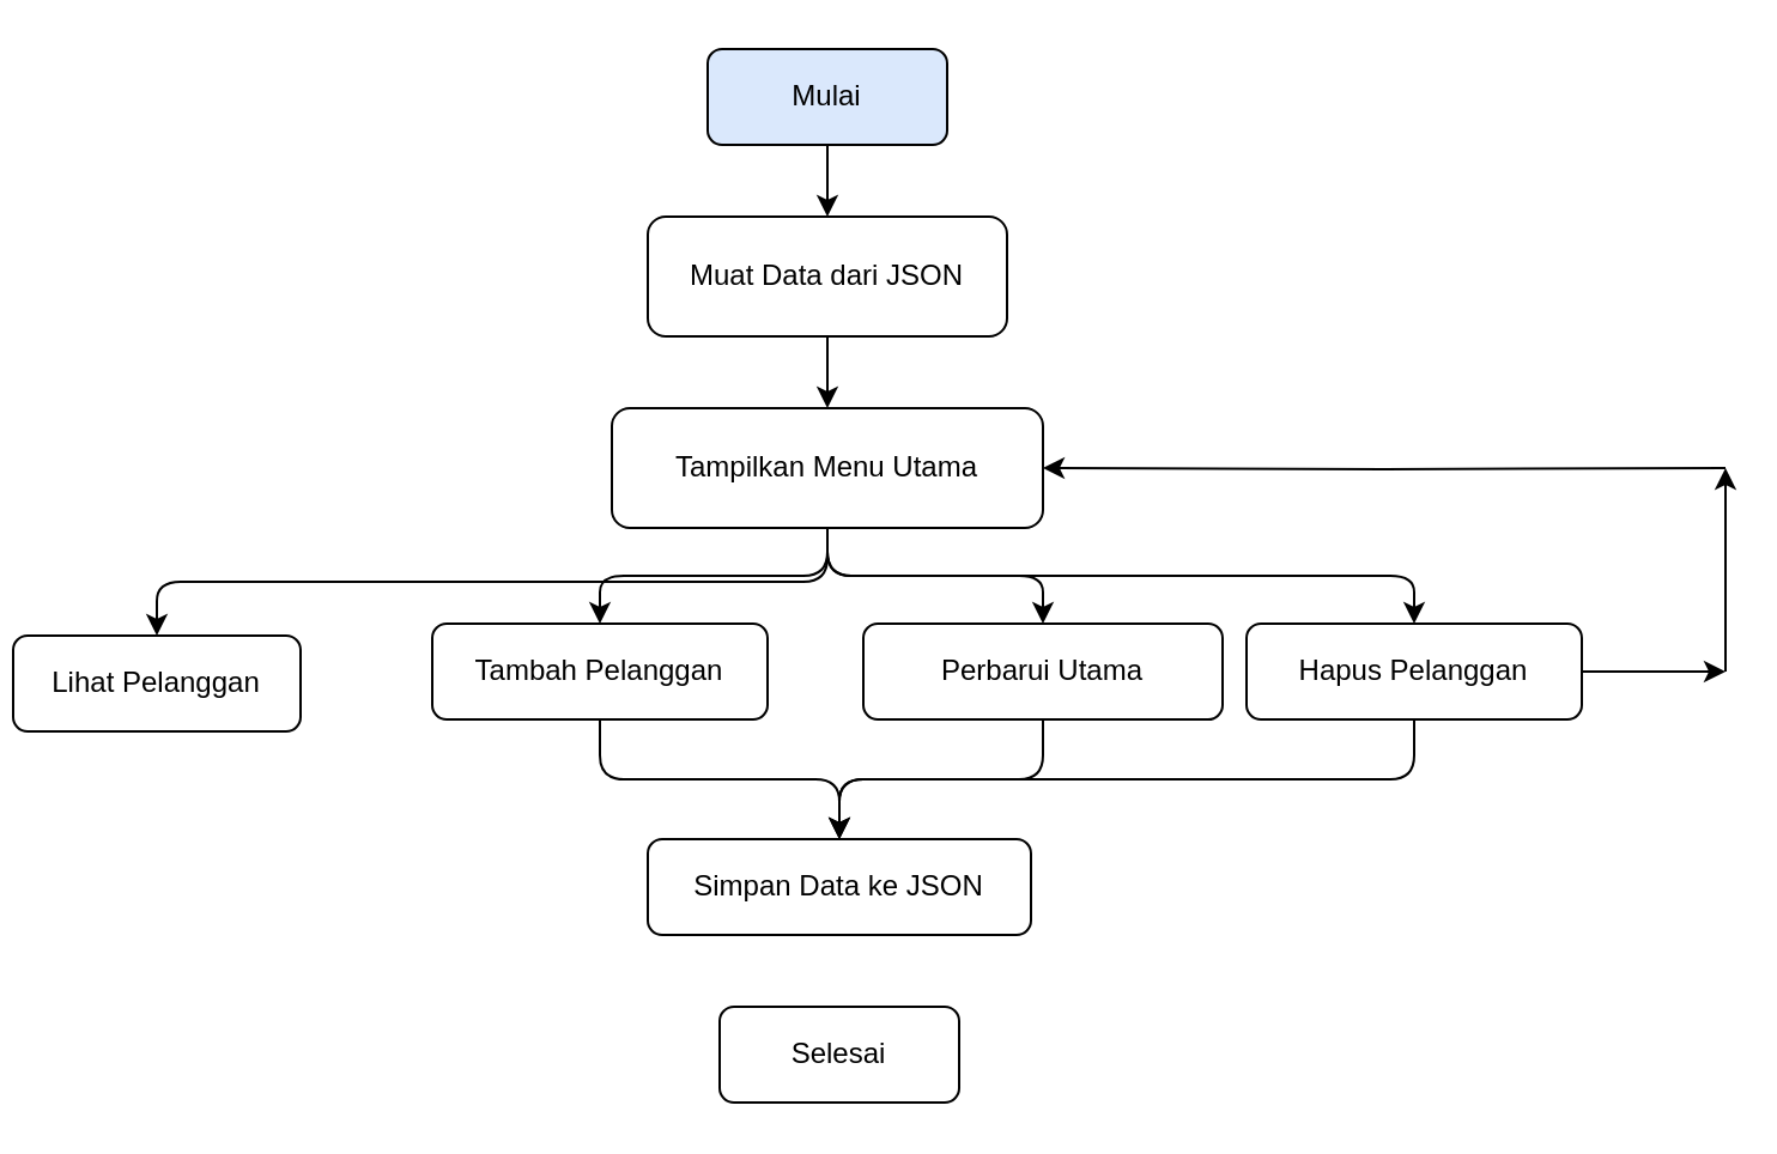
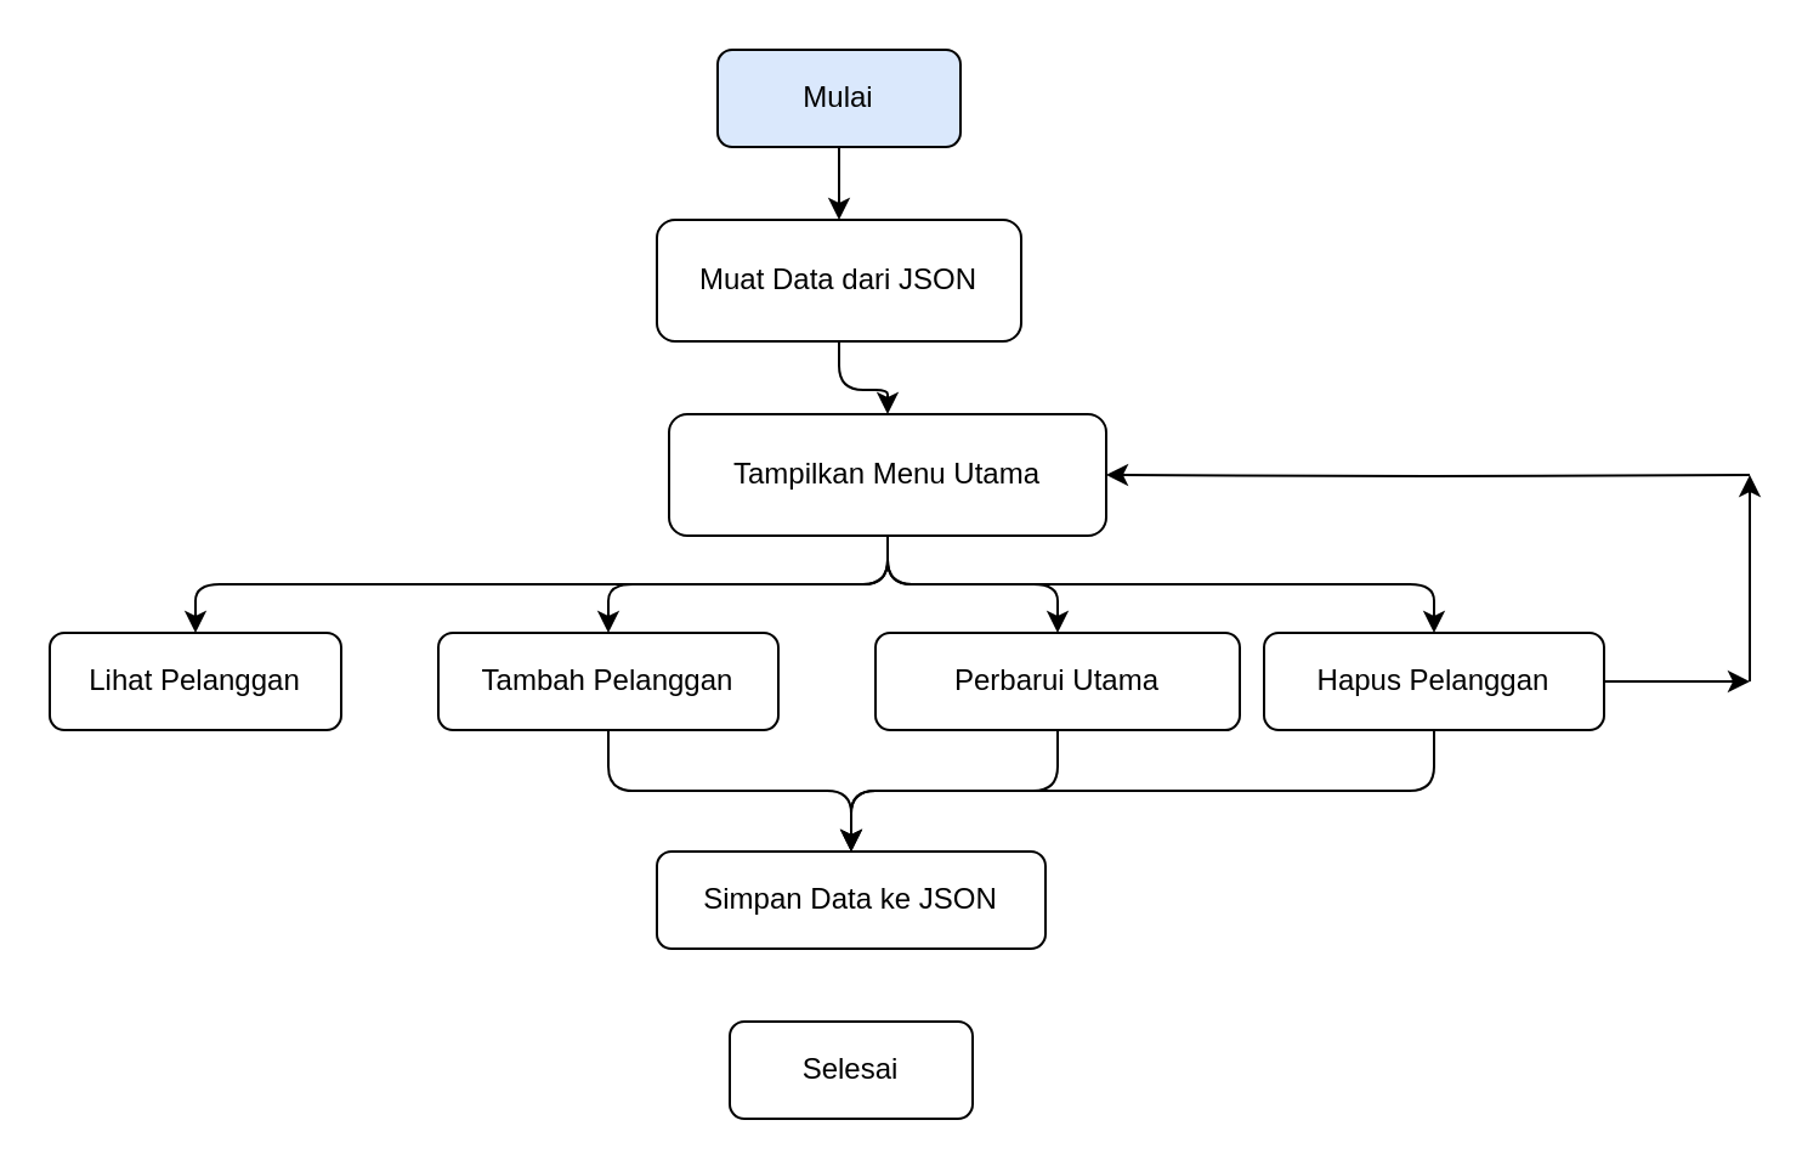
- <mxCell id="4" value="Tampilkan Menu Utama" style="rounded=1;whiteSpace=wrap;html=1;" vertex="1" parent="1"><mxGeometry x="255" y="170" width="180" height="50" as="geometry" /></mxCell>
+ <mxCell id="4" value="Tampilkan Menu Utama" style="rounded=1;whiteSpace=wrap;html=1;" vertex="1" parent="1"><mxGeometry x="275" y="170" width="180" height="50" as="geometry" /></mxCell>
- <mxCell id="5" value="Lihat Pelanggan" style="rounded=1;whiteSpace=wrap;html=1;" vertex="1" parent="1"><mxGeometry x="5" y="265" width="120" height="40" as="geometry" /></mxCell>
+ <mxCell id="5" value="Lihat Pelanggan" style="rounded=1;whiteSpace=wrap;html=1;" vertex="1" parent="1"><mxGeometry x="20" y="260" width="120" height="40" as="geometry" /></mxCell>
